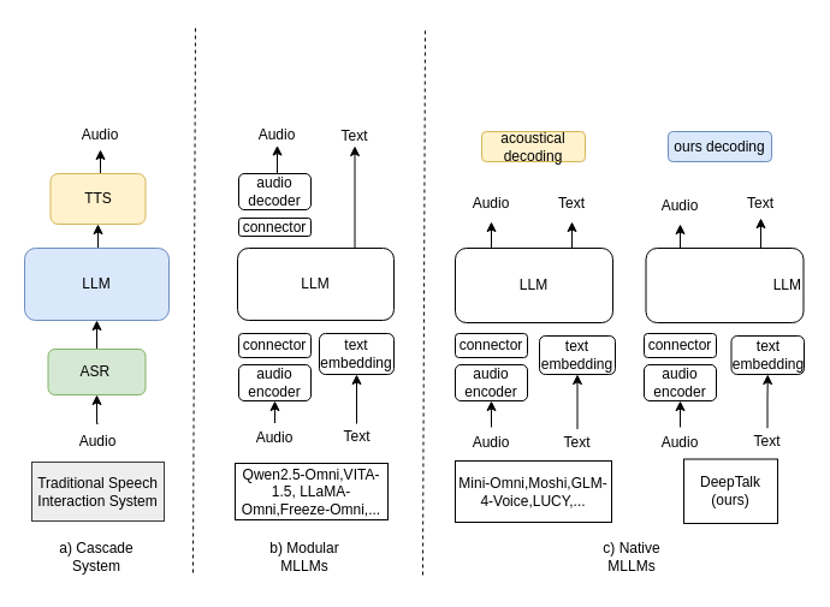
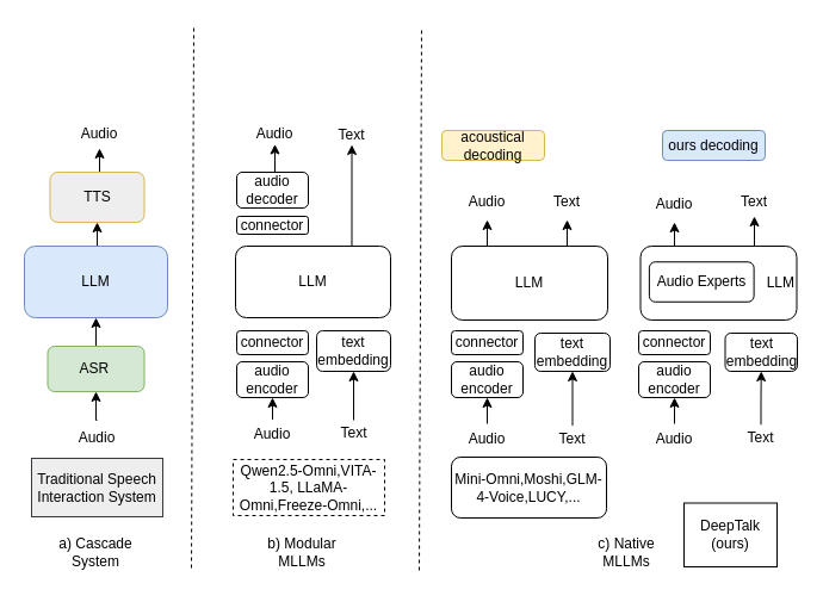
- <mxCell id="59" value="acoustical decoding" style="rounded=1;whiteSpace=wrap;html=1;fillColor=#fff2cc;strokeColor=#d6b656;" vertex="1" parent="1"><mxGeometry x="400" y="109" width="86" height="25" as="geometry" /></mxCell>
+ <mxCell id="59" value="acoustical decoding" style="rounded=1;whiteSpace=wrap;html=1;fillColor=#fff2cc;strokeColor=#d6b656;" vertex="1" parent="1"><mxGeometry x="370" y="109" width="86" height="25" as="geometry" /></mxCell>
- <mxCell id="7" value="TTS" style="rounded=1;whiteSpace=wrap;html=1;fillColor=#fff2cc;strokeColor=#d6b656;" vertex="1" parent="1"><mxGeometry x="41.5" y="144" width="79" height="42" as="geometry" /></mxCell>
+ <mxCell id="7" value="TTS" style="rounded=1;whiteSpace=wrap;html=1;fillColor=#eeeeee;strokeColor=#d6b656;" vertex="1" parent="1"><mxGeometry x="41.5" y="144" width="79" height="42" as="geometry" /></mxCell>
+ <mxCell id="55" value="Audio Experts" style="rounded=1;whiteSpace=wrap;html=1;" vertex="1" parent="1"><mxGeometry x="543.88" y="219.25" width="87.75" height="33.5" as="geometry" /></mxCell>
- <mxCell id="11" value="Qwen2.5-Omni,VITA-1.5, LLaMA-Omni,Freeze-Omni,..." style="rounded=0;whiteSpace=wrap;html=1;" vertex="1" parent="1"><mxGeometry x="195" y="385" width="127" height="47" as="geometry" /></mxCell>
+ <mxCell id="11" value="Qwen2.5-Omni,VITA-1.5, LLaMA-Omni,Freeze-Omni,..." style="rounded=0;whiteSpace=wrap;html=1;dashed=1;" vertex="1" parent="1"><mxGeometry x="195" y="385" width="127" height="47" as="geometry" /></mxCell>
- <mxCell id="56" value="Mini-Omni,Moshi,GLM-4-Voice,LUCY,..." style="rounded=0;whiteSpace=wrap;html=1;" vertex="1" parent="1"><mxGeometry x="378" y="383" width="130" height="51" as="geometry" /></mxCell>
+ <mxCell id="56" value="Mini-Omni,Moshi,GLM-4-Voice,LUCY,..." style="whiteSpace=wrap;html=1;rounded=1;" vertex="1" parent="1"><mxGeometry x="378" y="383" width="130" height="51" as="geometry" /></mxCell>
- <mxCell id="57" value="DeepTalk&lt;br&gt;(ours)" style="rounded=0;whiteSpace=wrap;html=1;" vertex="1" parent="1"><mxGeometry x="568" y="381.5" width="78" height="53.5" as="geometry" /></mxCell>
+ <mxCell id="57" value="DeepTalk&lt;br&gt;(ours)" style="rounded=0;whiteSpace=wrap;html=1;" vertex="1" parent="1"><mxGeometry x="573" y="421.5" width="78" height="53.5" as="geometry" /></mxCell>
